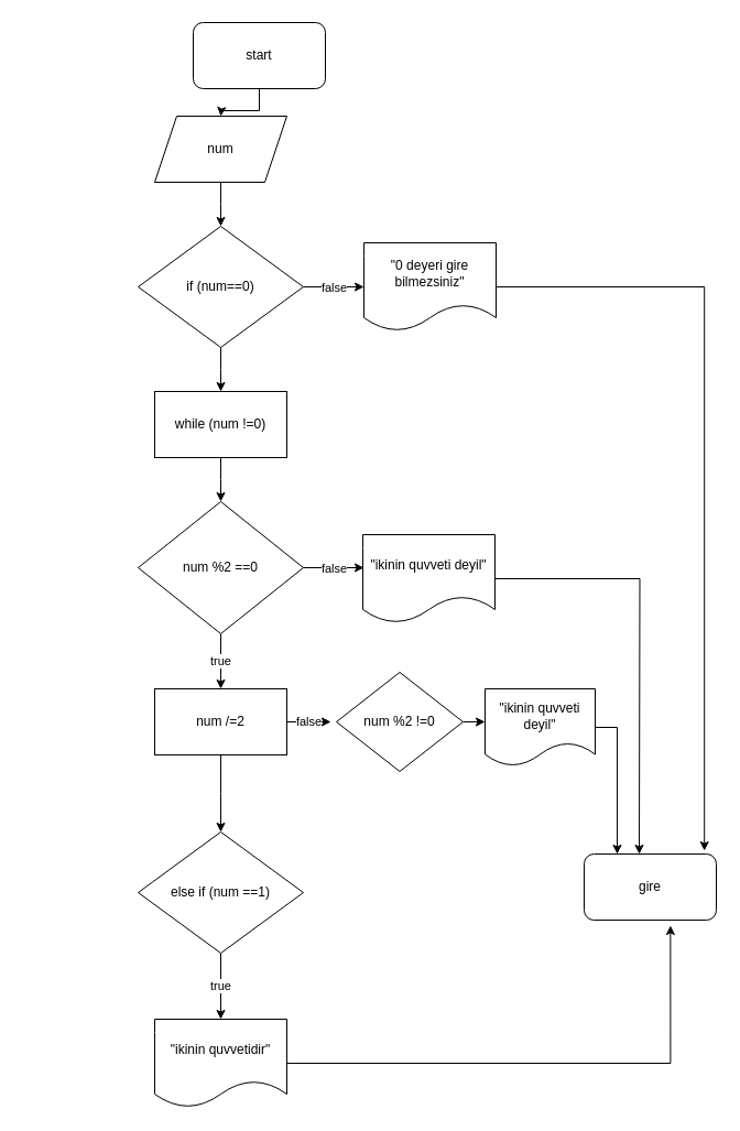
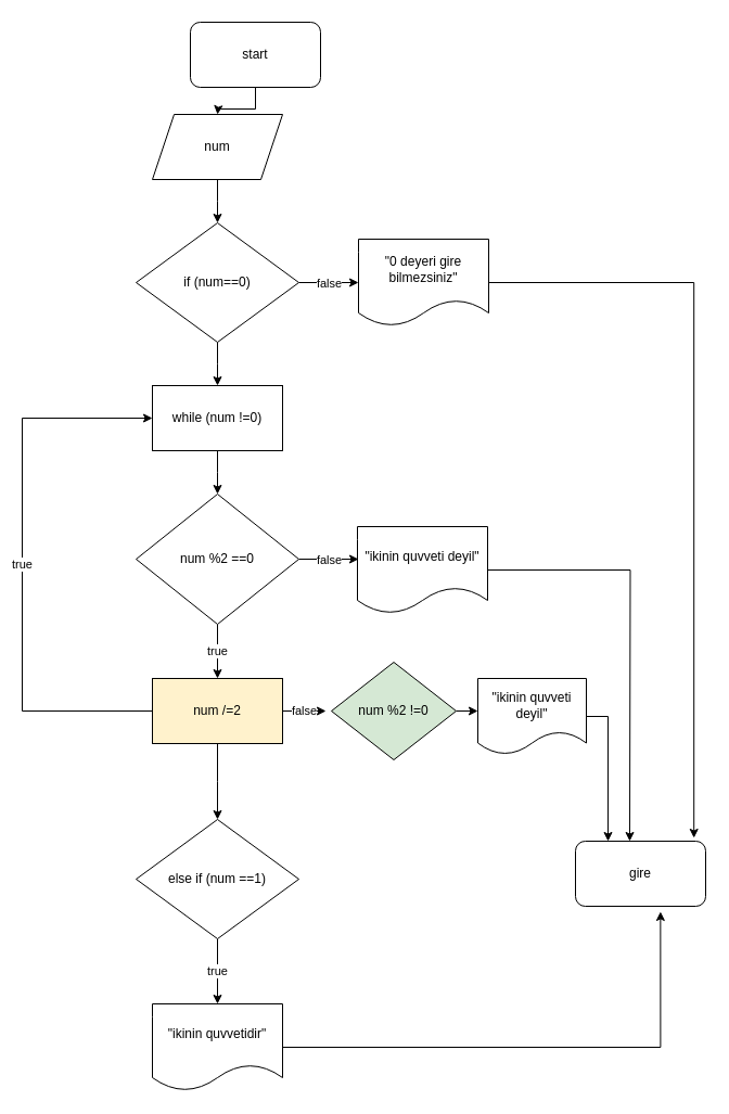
+ <mxCell id="18" value="true" style="edgeStyle=orthogonalEdgeStyle;rounded=0;orthogonalLoop=1;jettySize=auto;html=1;entryX=0;entryY=0.5;entryDx=0;entryDy=0;" edge="1" parent="1" source="21" target="12"><mxGeometry relative="1" as="geometry"><Array as="points"><mxPoint x="20" y="655" /><mxPoint x="20" y="385" /></Array></mxGeometry></mxCell>
- <mxCell id="21" value="num /=2" style="rounded=0;whiteSpace=wrap;html=1;" vertex="1" parent="1"><mxGeometry x="140" y="625" width="120" height="60" as="geometry" /></mxCell>
+ <mxCell id="21" value="num /=2" style="rounded=0;whiteSpace=wrap;html=1;fillColor=#fff2cc;" vertex="1" parent="1"><mxGeometry x="140" y="625" width="120" height="60" as="geometry" /></mxCell>
- <mxCell id="28" value="num %2 !=0" style="rhombus;whiteSpace=wrap;html=1;" vertex="1" parent="1"><mxGeometry x="305" y="610" width="115" height="90" as="geometry" /></mxCell>
+ <mxCell id="28" value="num %2 !=0" style="rhombus;whiteSpace=wrap;html=1;fillColor=#d5e8d4;" vertex="1" parent="1"><mxGeometry x="305" y="610" width="115" height="90" as="geometry" /></mxCell>
